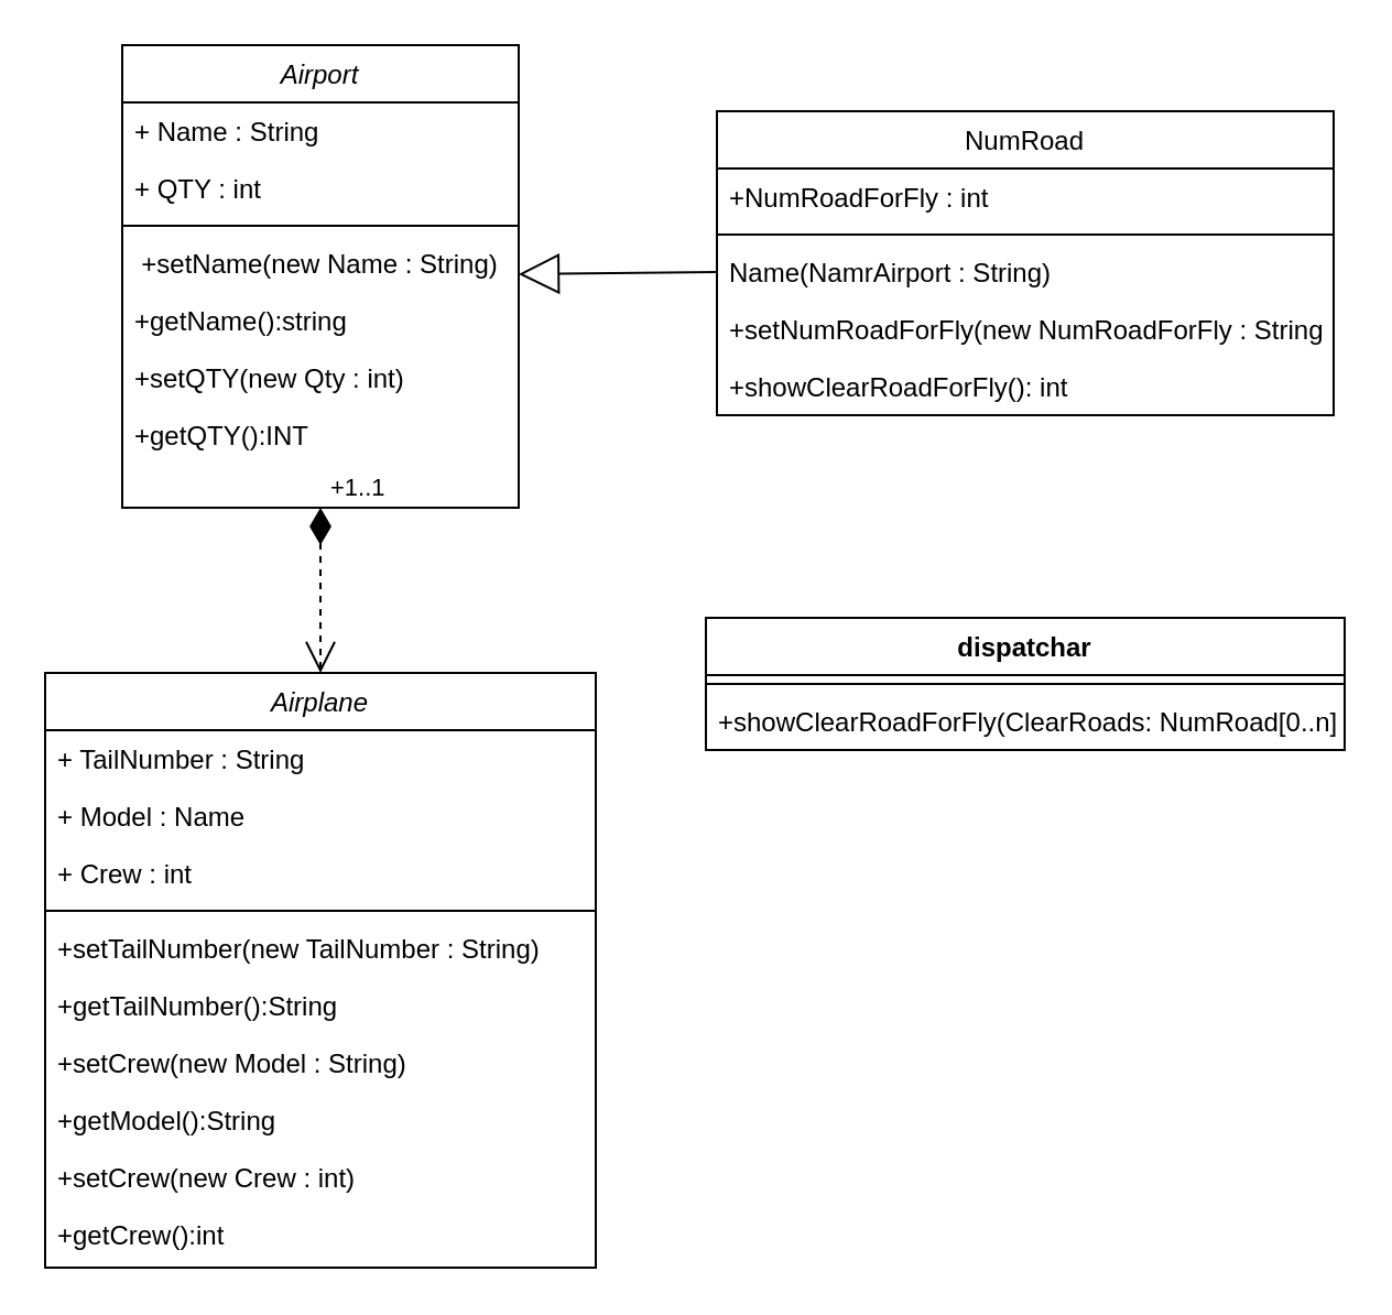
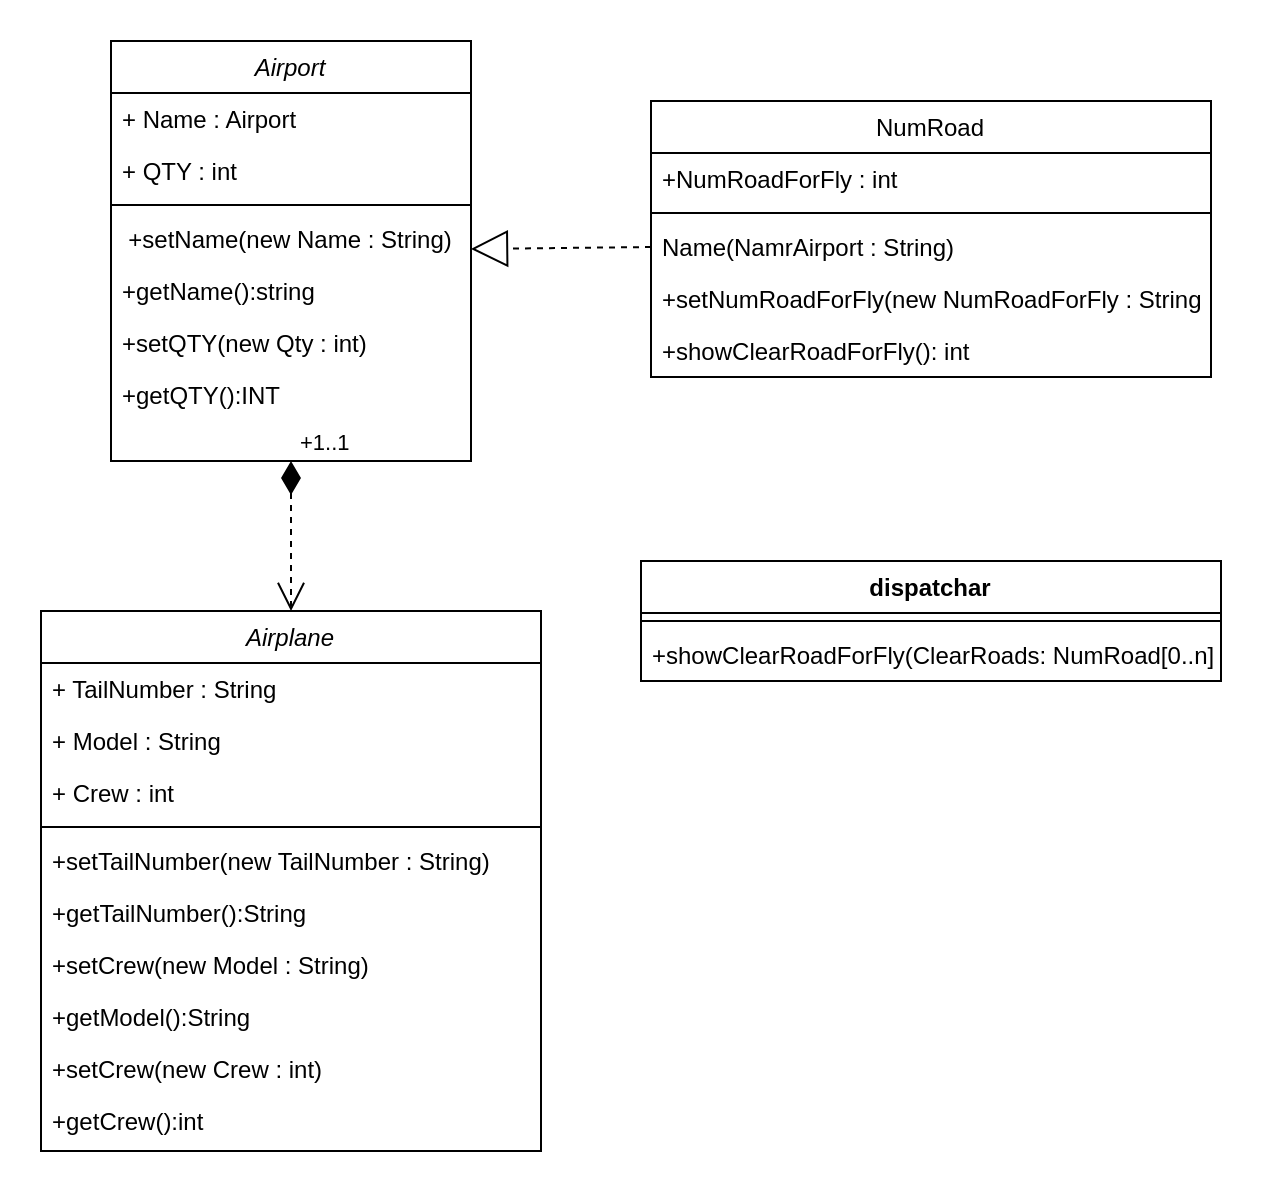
- <mxCell id="14" value="+ Name : String" style="text;align=left;verticalAlign=top;spacingLeft=4;spacingRight=4;overflow=hidden;rotatable=0;points=[[0,0.5],[1,0.5]];portConstraint=eastwest;fontSize=12;" parent="13" vertex="1"><mxGeometry y="26" width="180" height="26" as="geometry" /></mxCell>
+ <mxCell id="14" value="+ Name : Airport" style="text;align=left;verticalAlign=top;spacingLeft=4;spacingRight=4;overflow=hidden;rotatable=0;points=[[0,0.5],[1,0.5]];portConstraint=eastwest;fontSize=12;" parent="13" vertex="1"><mxGeometry y="26" width="180" height="26" as="geometry" /></mxCell>
- <mxCell id="27" value="" style="endArrow=block;endSize=16;endFill=0;html=1;exitX=0;exitY=0.5;exitDx=0;exitDy=0;fontSize=12;" parent="1" source="24" target="13" edge="1"><mxGeometry width="160" relative="1" as="geometry"><mxPoint x="310" y="400" as="sourcePoint" /><mxPoint x="470" y="400" as="targetPoint" /></mxGeometry></mxCell>
+ <mxCell id="27" value="" style="endArrow=block;endSize=16;endFill=0;html=1;exitX=0;exitY=0.5;exitDx=0;exitDy=0;fontSize=12;dashed=1;" parent="1" source="24" target="13" edge="1"><mxGeometry width="160" relative="1" as="geometry"><mxPoint x="310" y="400" as="sourcePoint" /><mxPoint x="470" y="400" as="targetPoint" /></mxGeometry></mxCell>
- <mxCell id="4" value="+ Model : Name" style="text;align=left;verticalAlign=top;spacingLeft=4;spacingRight=4;overflow=hidden;rotatable=0;points=[[0,0.5],[1,0.5]];portConstraint=eastwest;rounded=0;shadow=0;html=0;fontSize=12;" parent="2" vertex="1"><mxGeometry y="52" width="250" height="26" as="geometry" /></mxCell>
+ <mxCell id="4" value="+ Model : String" style="text;align=left;verticalAlign=top;spacingLeft=4;spacingRight=4;overflow=hidden;rotatable=0;points=[[0,0.5],[1,0.5]];portConstraint=eastwest;rounded=0;shadow=0;html=0;fontSize=12;" parent="2" vertex="1"><mxGeometry y="52" width="250" height="26" as="geometry" /></mxCell>
